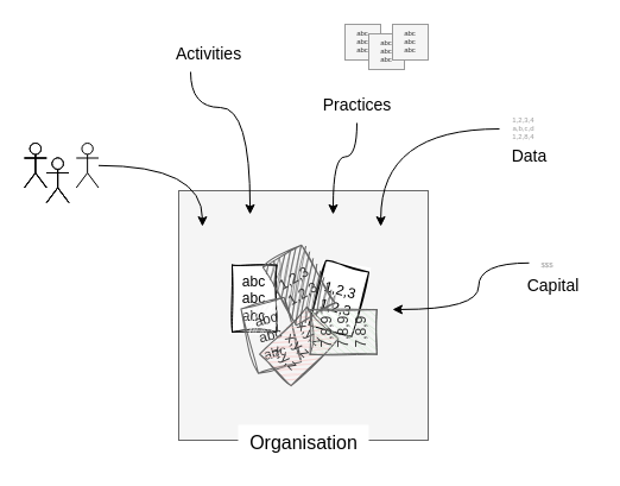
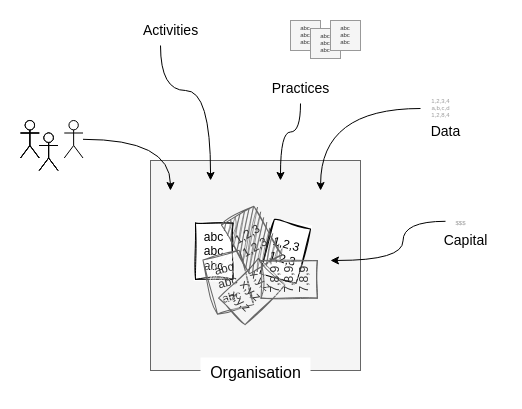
- <mxCell id="4" value="Activities" style="text;html=1;align=center;verticalAlign=middle;resizable=0;points=[];autosize=1;strokeColor=none;fillColor=none;fontSize=14;" parent="1" vertex="1"><mxGeometry x="135" y="30" width="80" height="30" as="geometry" /></mxCell>
+ <mxCell id="4" value="Activities" style="text;html=1;align=center;verticalAlign=middle;resizable=0;points=[];autosize=1;strokeColor=none;fillColor=none;fontSize=14;" parent="1" vertex="1"><mxGeometry x="130" y="15" width="80" height="30" as="geometry" /></mxCell>
- <mxCell id="31" value="7,8,9&lt;br&gt;7,8,9&lt;br&gt;7,8,9" style="rounded=0;whiteSpace=wrap;html=1;rotation=-90;fillColor=#d5e8d4;fontColor=#333333;strokeColor=#666666;sketch=1;curveFitting=1;jiggle=2;" parent="25" vertex="1"><mxGeometry x="74.948" y="44.952" width="37.474" height="56.212" as="geometry" /></mxCell>
+ <mxCell id="31" value="7,8,9&lt;br&gt;7,8,9&lt;br&gt;7,8,9" style="rounded=0;whiteSpace=wrap;html=1;rotation=-90;fillColor=#f5f5f5;fontColor=#333333;strokeColor=#666666;sketch=1;curveFitting=1;jiggle=2;" parent="25" vertex="1"><mxGeometry x="74.948" y="44.952" width="37.474" height="56.212" as="geometry" /></mxCell>
- <mxCell id="29" value="x,y,z&lt;br&gt;x,y,z&lt;br&gt;x,y,z" style="rounded=0;whiteSpace=wrap;html=1;sketch=1;curveFitting=1;jiggle=2;rotation=45;fillColor=#f8cecc;fontColor=#333333;strokeColor=#666666;" parent="25" vertex="1"><mxGeometry x="37.474" y="57.131" width="37.474" height="56.212" as="geometry" /></mxCell>
+ <mxCell id="29" value="x,y,z&lt;br&gt;x,y,z&lt;br&gt;x,y,z" style="rounded=0;whiteSpace=wrap;html=1;sketch=1;curveFitting=1;jiggle=2;rotation=45;fillColor=#f5f5f5;fontColor=#333333;strokeColor=#666666;" parent="25" vertex="1"><mxGeometry x="37.474" y="57.131" width="37.474" height="56.212" as="geometry" /></mxCell>
